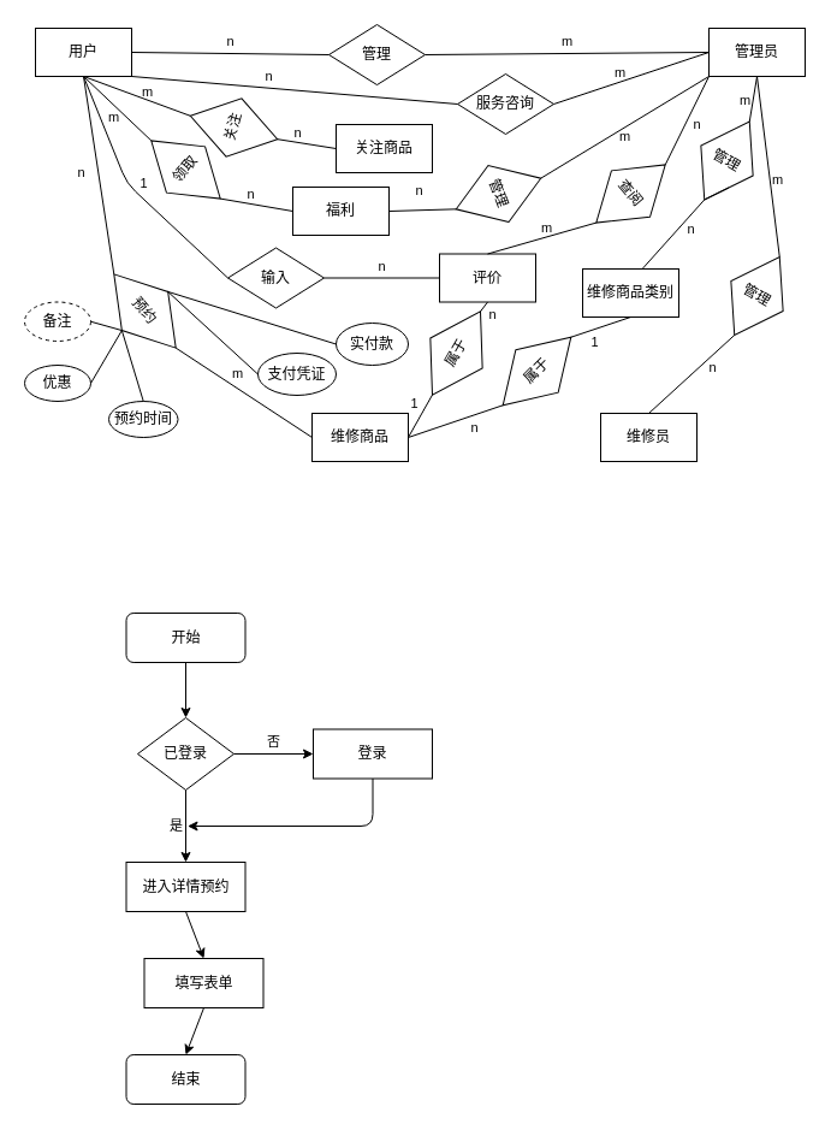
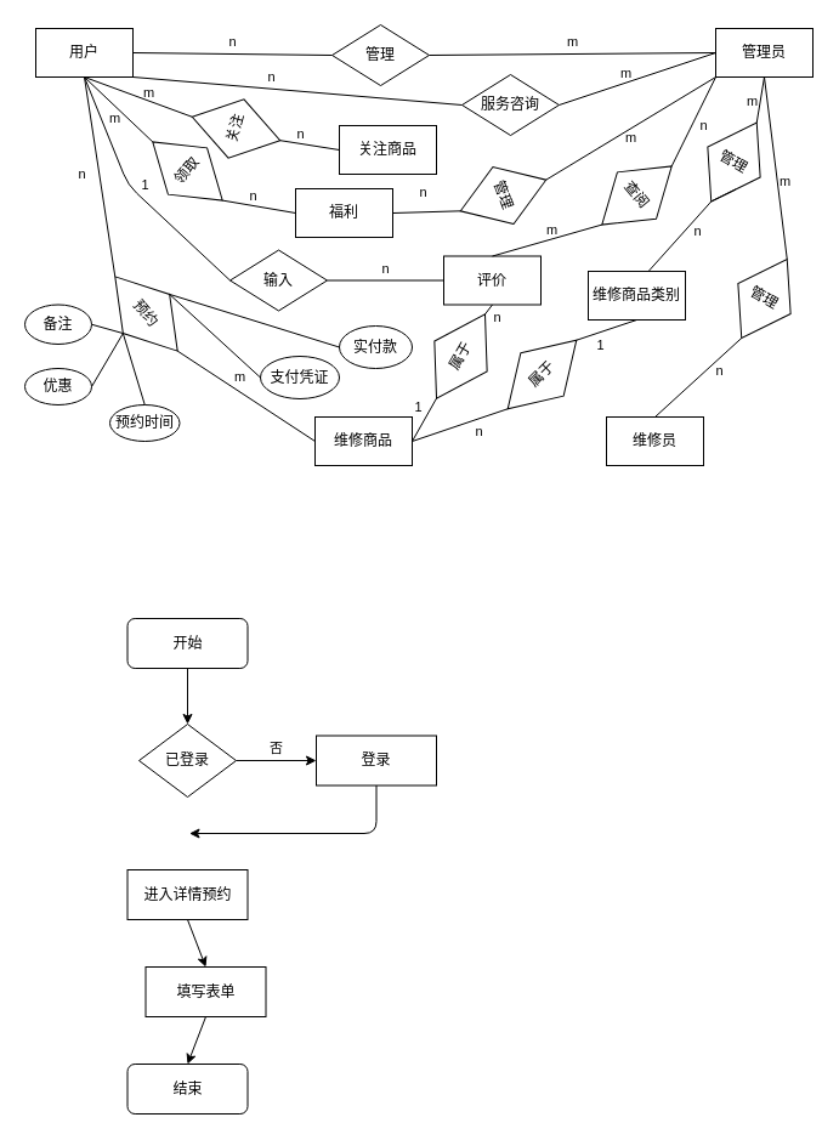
- <mxCell id="52" value="备注" style="ellipse;whiteSpace=wrap;html=1;labelBackgroundColor=none;strokeColor=#000000;fontColor=#000000;fillColor=none;dashed=1;" parent="1" vertex="1"><mxGeometry x="20" y="250.5" width="55" height="32.5" as="geometry" /></mxCell>
+ <mxCell id="52" value="备注" style="ellipse;whiteSpace=wrap;html=1;labelBackgroundColor=none;strokeColor=#000000;fontColor=#000000;fillColor=none;" parent="1" vertex="1"><mxGeometry x="20" y="250.5" width="55" height="32.5" as="geometry" /></mxCell>
- <mxCell id="62" value="是" style="edgeStyle=none;html=1;exitX=0.5;exitY=1;exitDx=0;exitDy=0;entryX=0.5;entryY=0;entryDx=0;entryDy=0;labelBackgroundColor=none;strokeColor=#000000;fontColor=#000000;" parent="1" source="64" target="61" edge="1"><mxGeometry y="-8" relative="1" as="geometry"><mxPoint as="offset" /></mxGeometry></mxCell>
